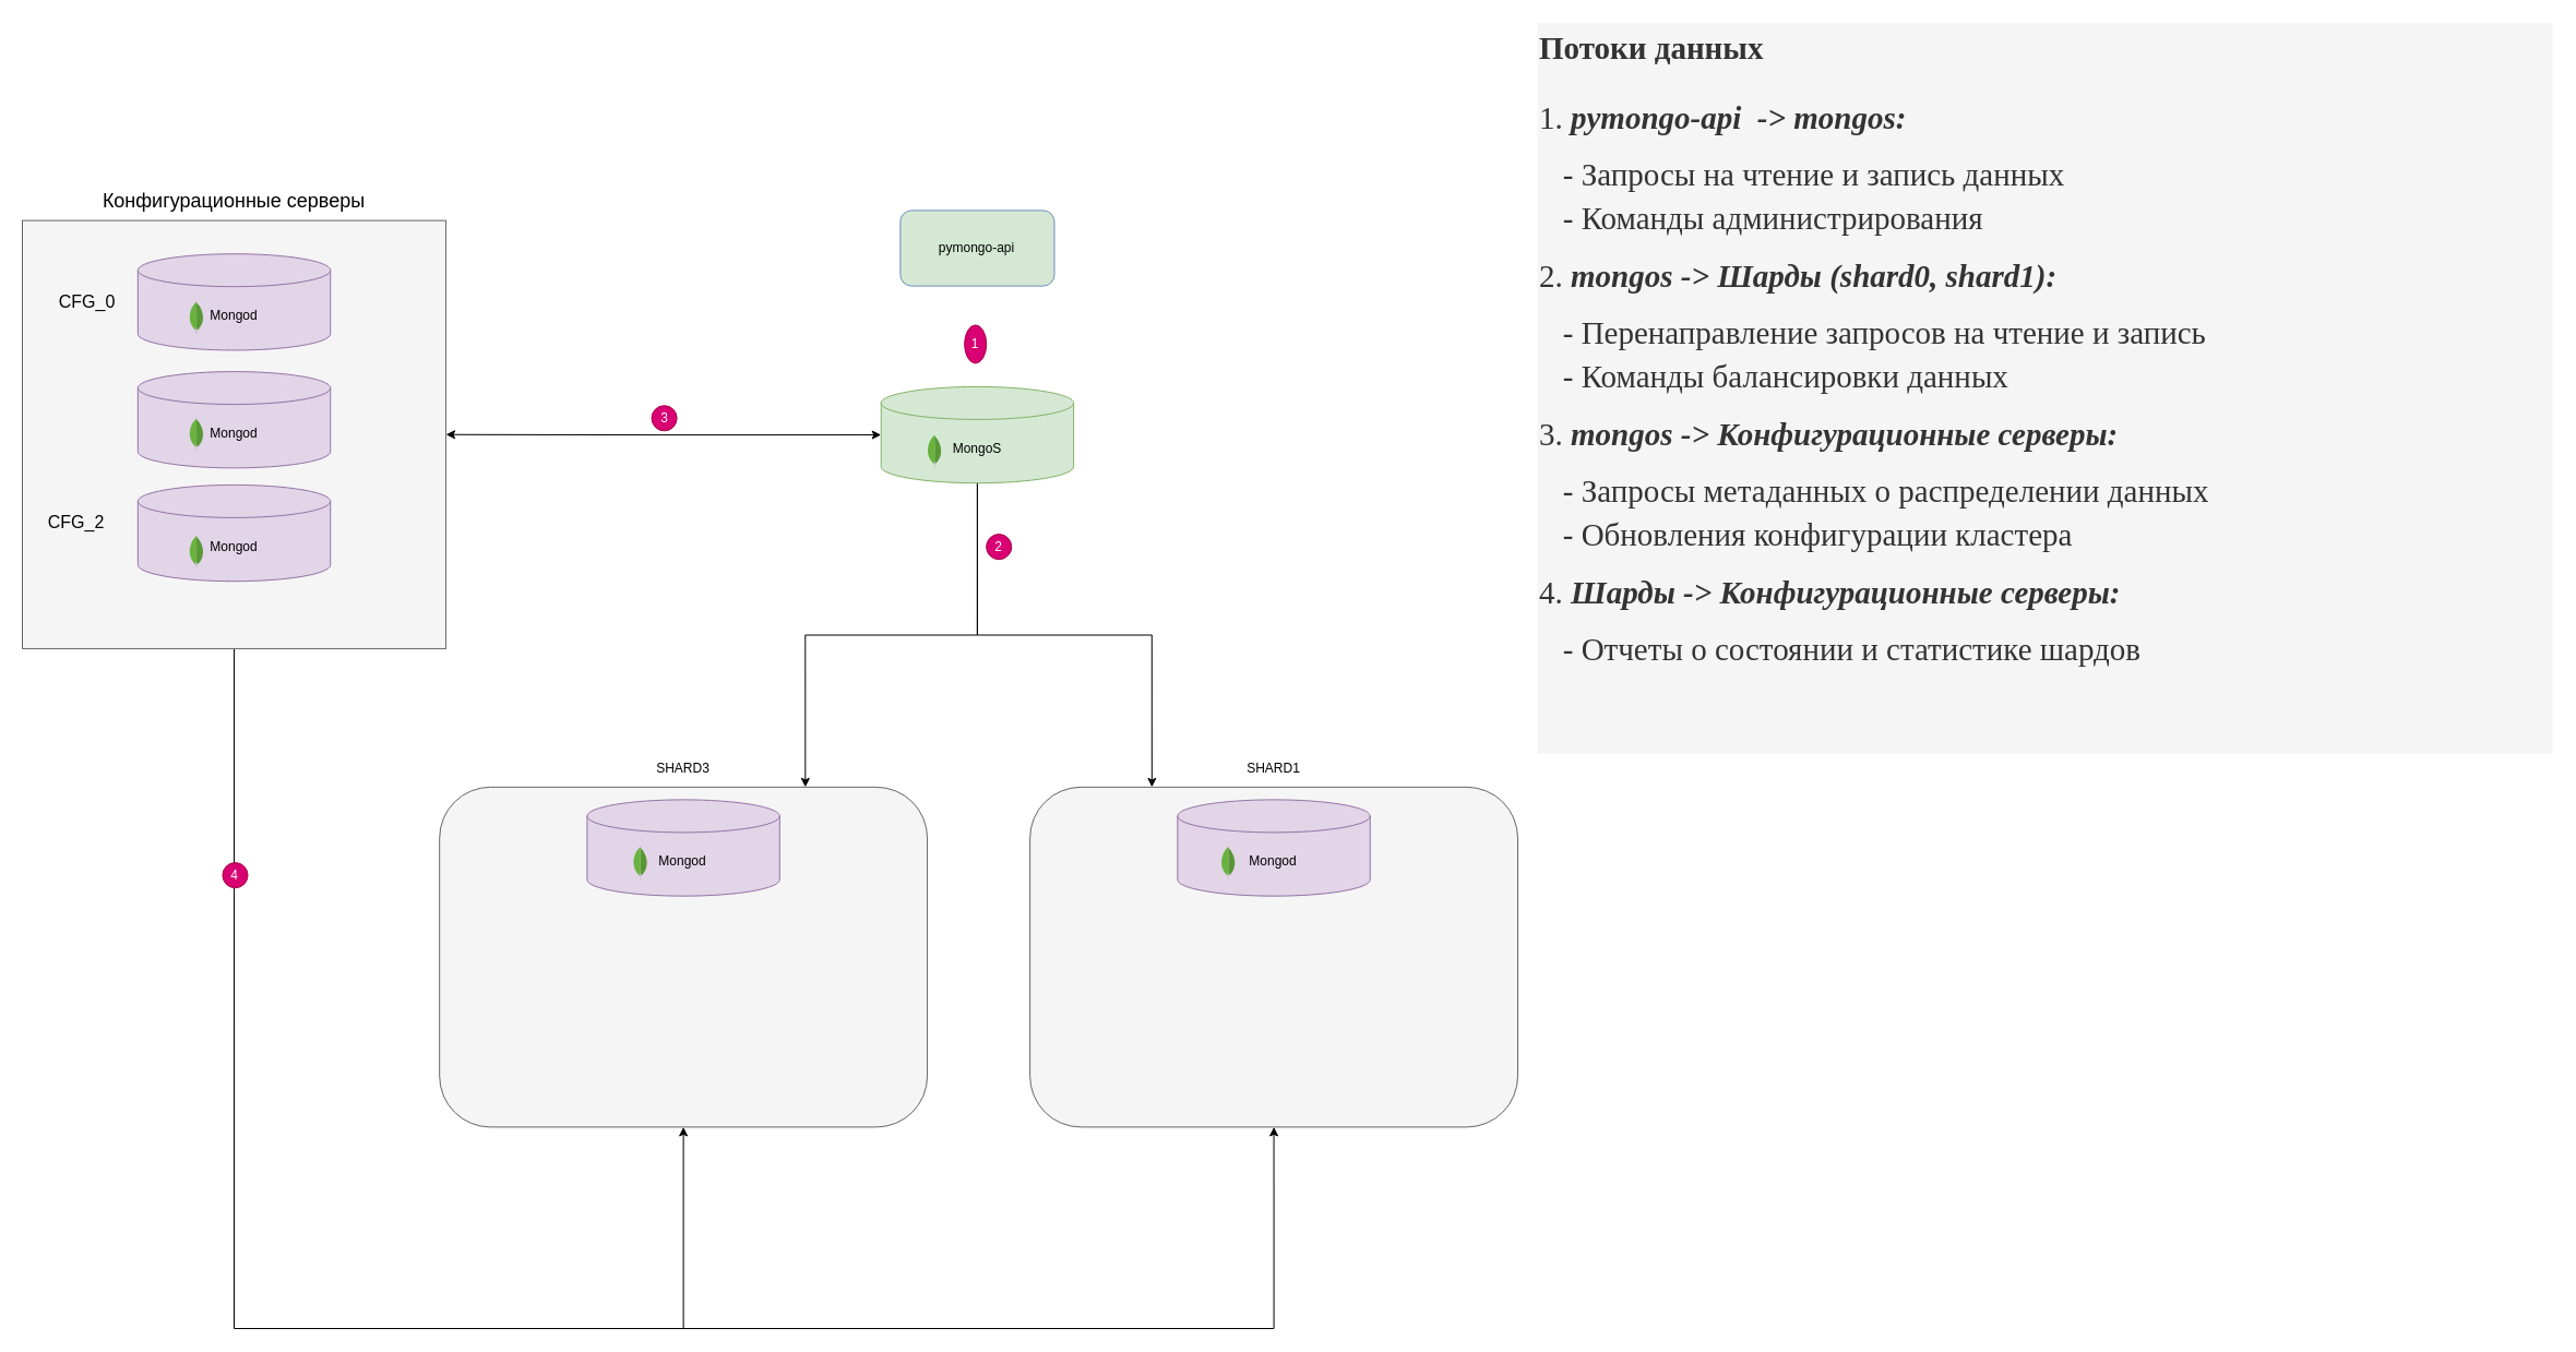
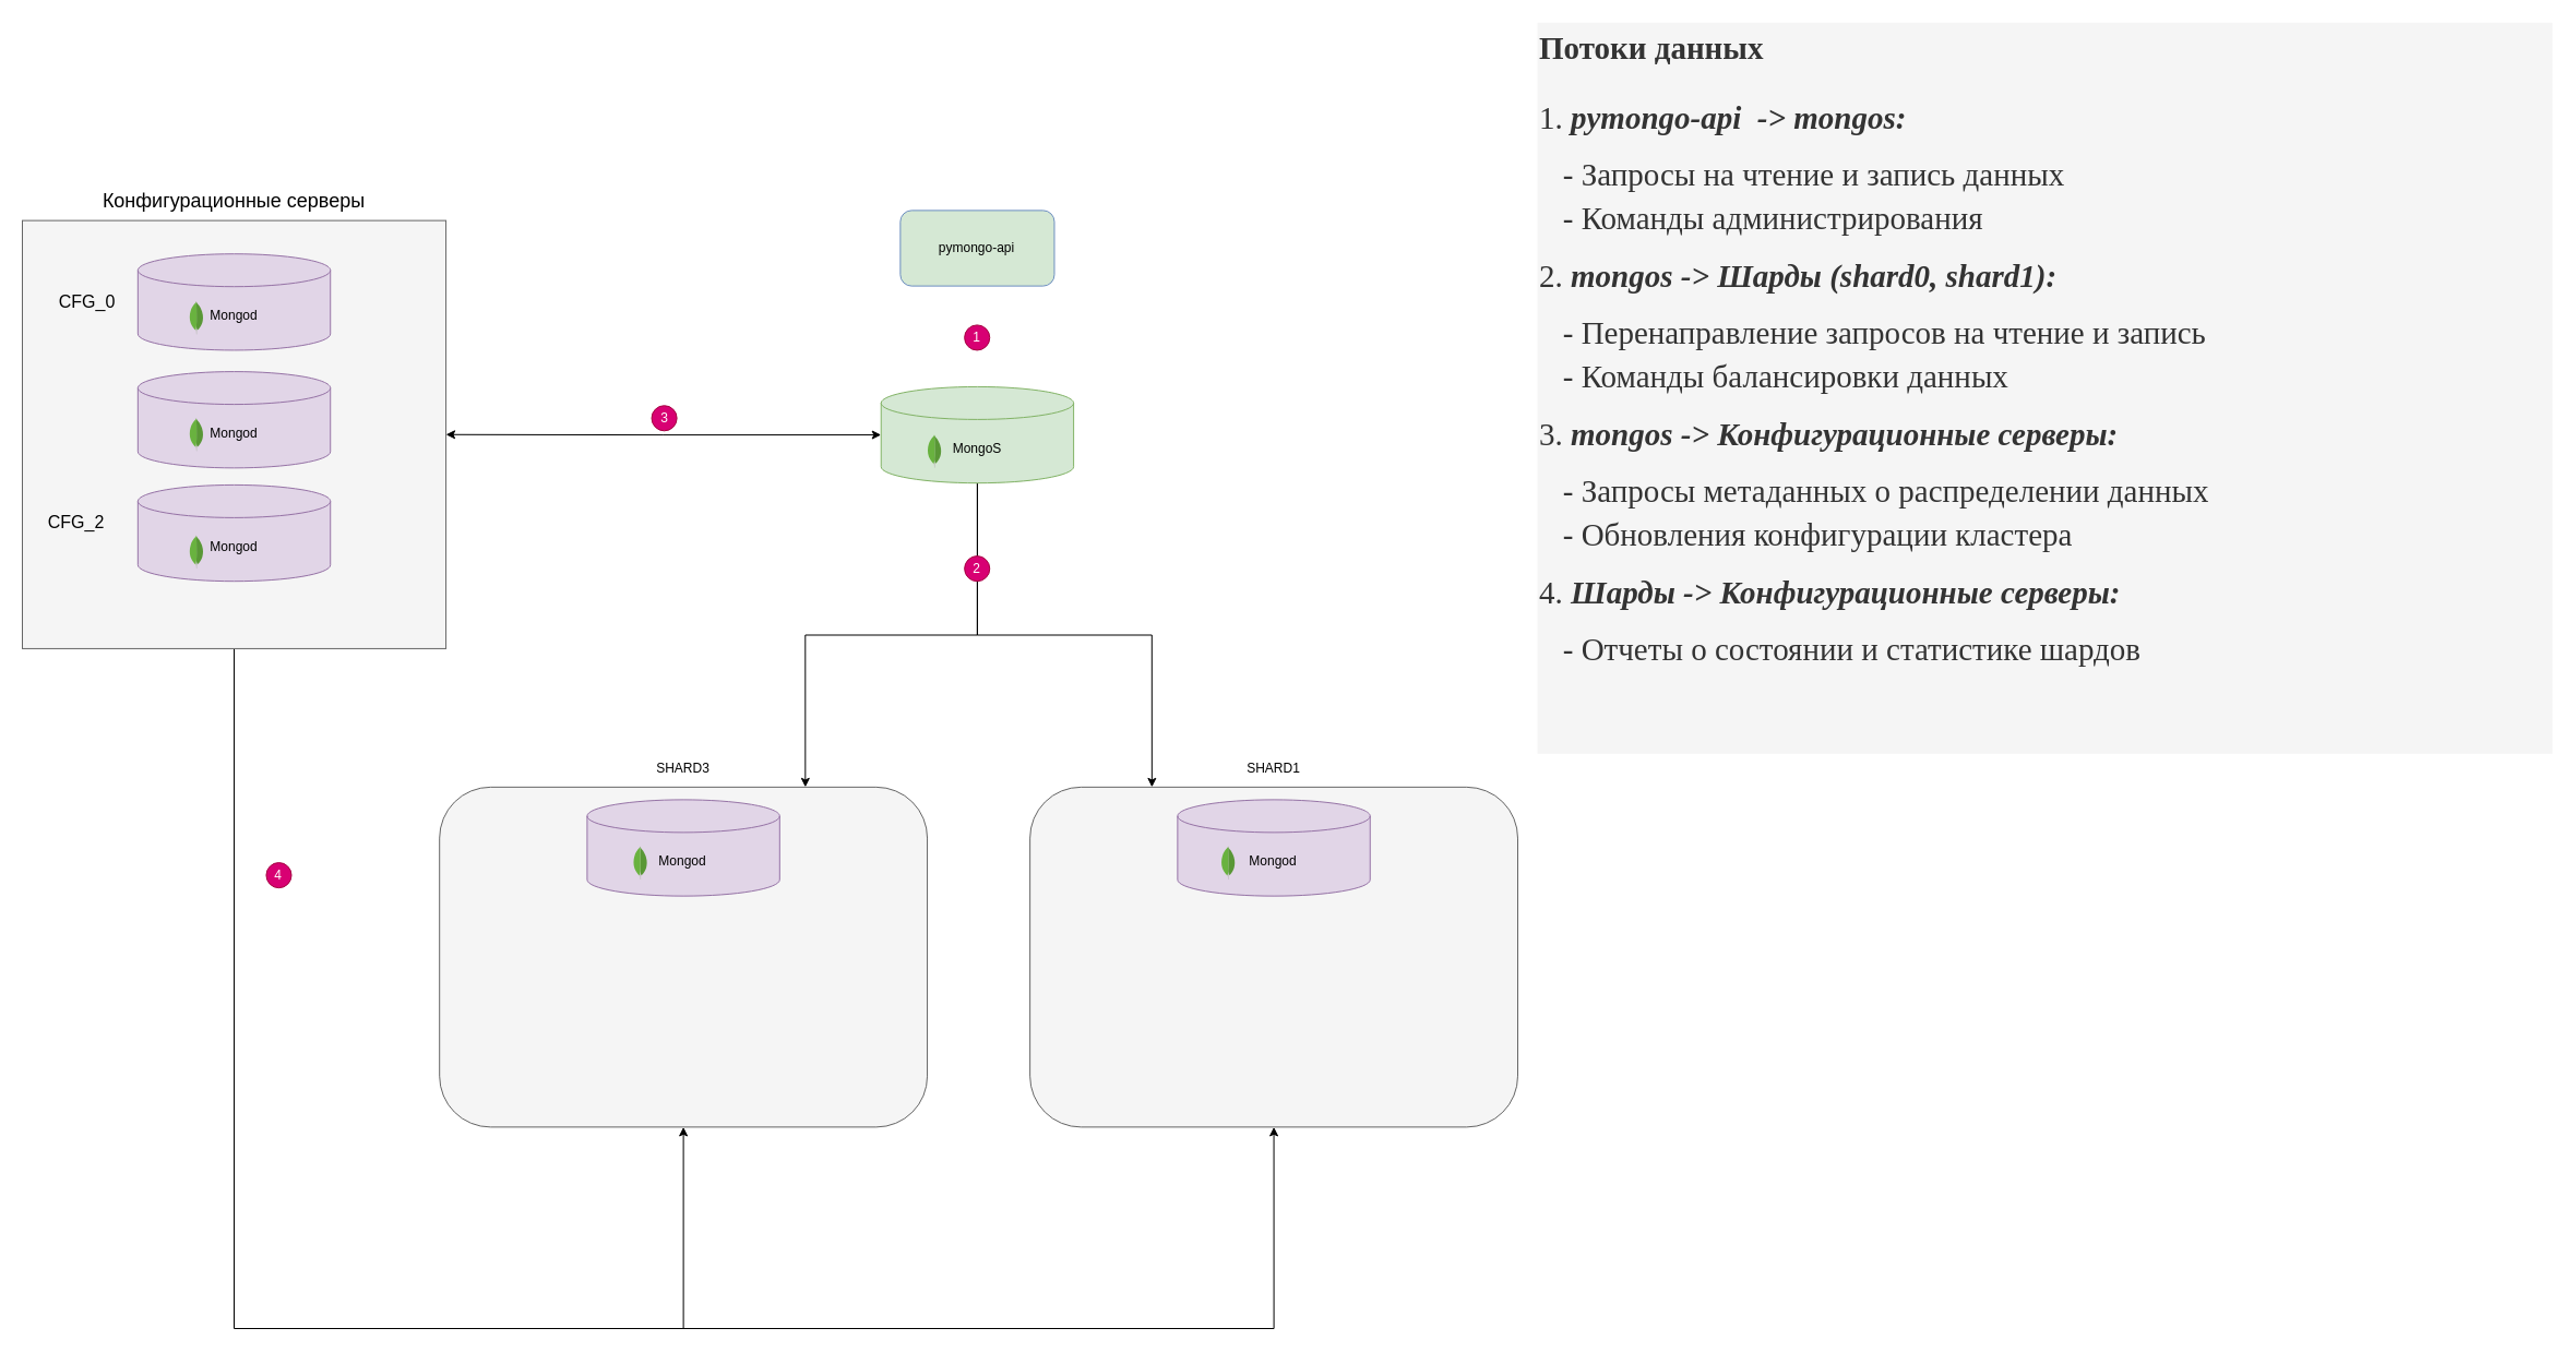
- <mxCell id="26" value="1" style="ellipse;whiteSpace=wrap;html=1;aspect=fixed;fillColor=#d80073;fontColor=#ffffff;strokeColor=#A50040;" vertex="1" parent="3"><mxGeometry x="863.159" y="130.385" width="20" height="35" as="geometry" /></mxCell>
+ <mxCell id="26" value="1" style="ellipse;whiteSpace=wrap;html=1;aspect=fixed;fillColor=#d80073;fontColor=#ffffff;strokeColor=#A50040;" vertex="1" parent="3"><mxGeometry x="863.159" y="130.385" width="23.077" height="23.077" as="geometry" /></mxCell>
- <mxCell id="27" value="2" style="ellipse;whiteSpace=wrap;html=1;aspect=fixed;fillColor=#d80073;fontColor=#ffffff;strokeColor=#A50040;" vertex="1" parent="3"><mxGeometry x="883.159" y="322.115" width="23.077" height="23.077" as="geometry" /></mxCell>
+ <mxCell id="27" value="2" style="ellipse;whiteSpace=wrap;html=1;aspect=fixed;fillColor=#d80073;fontColor=#ffffff;strokeColor=#A50040;" vertex="1" parent="3"><mxGeometry x="863.159" y="342.115" width="23.077" height="23.077" as="geometry" /></mxCell>
- <mxCell id="30" value="4" style="ellipse;whiteSpace=wrap;html=1;aspect=fixed;fillColor=#d80073;fontColor=#ffffff;strokeColor=#A50040;" vertex="1" parent="3"><mxGeometry x="183.451" y="623.077" width="23.077" height="23.077" as="geometry" /></mxCell>
+ <mxCell id="30" value="4" style="ellipse;whiteSpace=wrap;html=1;aspect=fixed;fillColor=#d80073;fontColor=#ffffff;strokeColor=#A50040;" vertex="1" parent="3"><mxGeometry x="223.451" y="623.077" width="23.077" height="23.077" as="geometry" /></mxCell>
